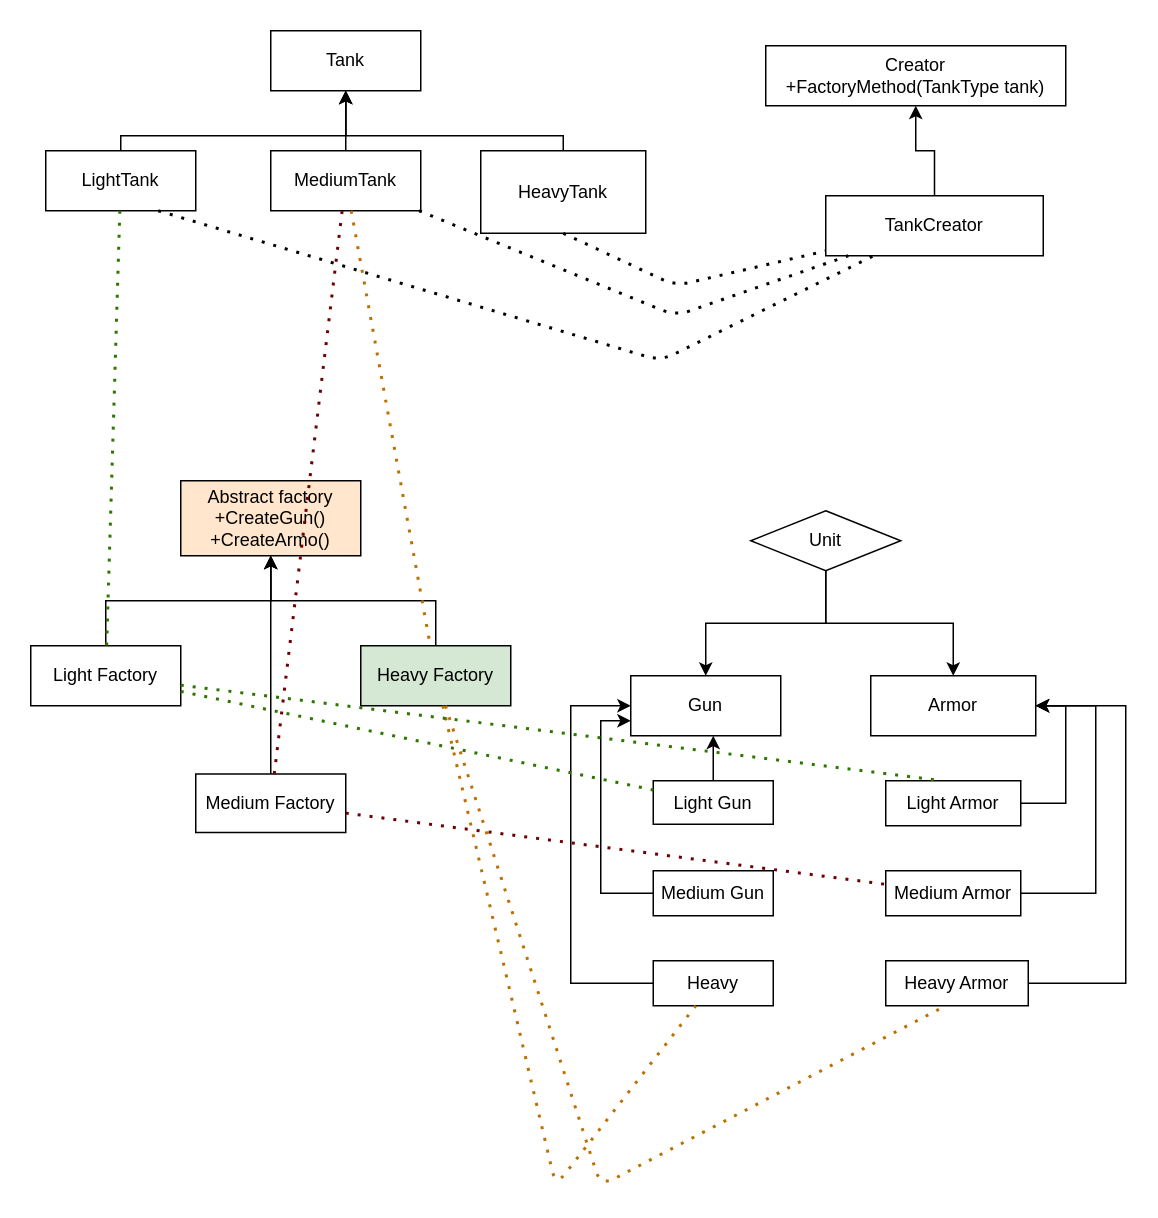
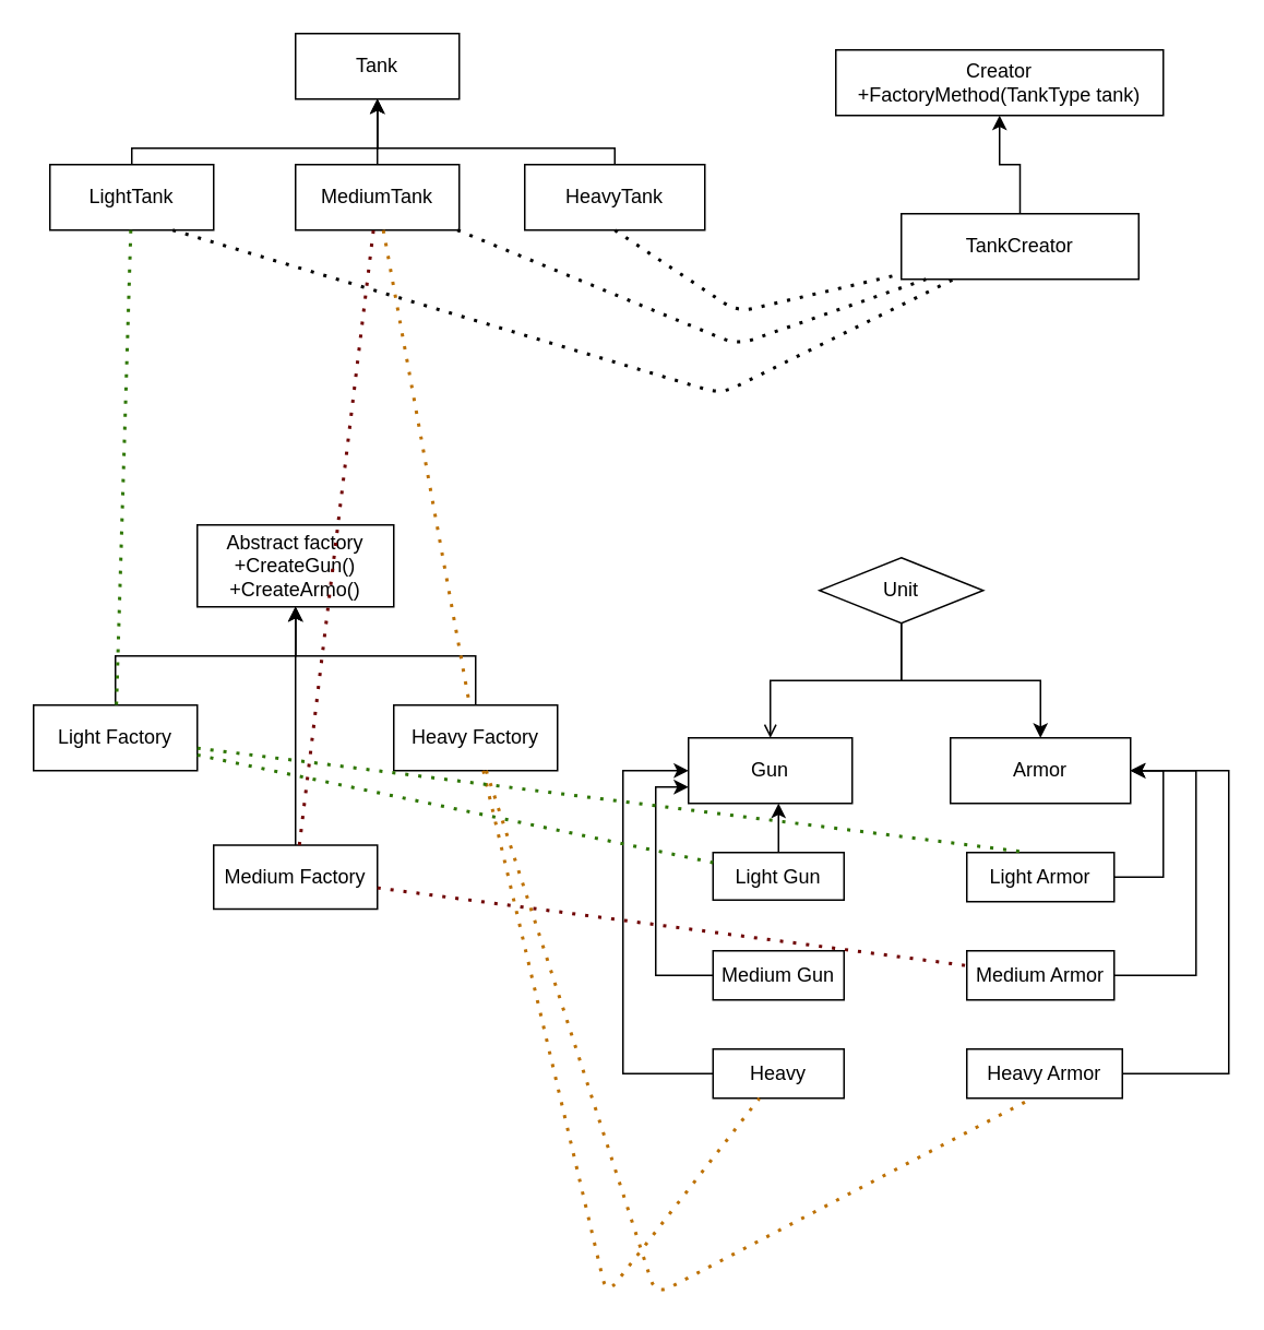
- <mxCell id="11" value="HeavyTank" style="rounded=0;whiteSpace=wrap;html=1;" vertex="1" parent="1"><mxGeometry x="320" y="100" width="110" height="55" as="geometry" /></mxCell>
+ <mxCell id="11" value="HeavyTank" style="rounded=0;whiteSpace=wrap;html=1;" vertex="1" parent="1"><mxGeometry x="320" y="100" width="110" height="40" as="geometry" /></mxCell>
- <mxCell id="15" value="Abstract factory&lt;br&gt;+CreateGun()&lt;br&gt;+CreateArmo()" style="rounded=0;whiteSpace=wrap;html=1;fillColor=#ffe6cc;" vertex="1" parent="1"><mxGeometry x="120" y="320" width="120" height="50" as="geometry" /></mxCell>
+ <mxCell id="15" value="Abstract factory&lt;br&gt;+CreateGun()&lt;br&gt;+CreateArmo()" style="rounded=0;whiteSpace=wrap;html=1;" vertex="1" parent="1"><mxGeometry x="120" y="320" width="120" height="50" as="geometry" /></mxCell>
- <mxCell id="16" style="edgeStyle=orthogonalEdgeStyle;rounded=0;orthogonalLoop=1;jettySize=auto;html=1;entryX=0.5;entryY=0;entryDx=0;entryDy=0;" edge="1" parent="1" source="18" target="19"><mxGeometry relative="1" as="geometry" /></mxCell>
+ <mxCell id="16" style="edgeStyle=orthogonalEdgeStyle;rounded=0;orthogonalLoop=1;jettySize=auto;html=1;entryX=0.5;entryY=0;entryDx=0;entryDy=0;endArrow=open;" edge="1" parent="1" source="18" target="19"><mxGeometry relative="1" as="geometry" /></mxCell>
- <mxCell id="38" value="Heavy Factory" style="rounded=0;whiteSpace=wrap;html=1;fillColor=#d5e8d4;" vertex="1" parent="1"><mxGeometry x="240" y="430" width="100" height="40" as="geometry" /></mxCell>
+ <mxCell id="38" value="Heavy Factory" style="rounded=0;whiteSpace=wrap;html=1;" vertex="1" parent="1"><mxGeometry x="240" y="430" width="100" height="40" as="geometry" /></mxCell>
